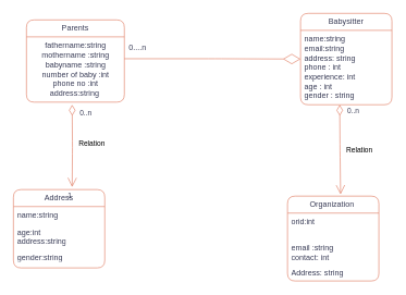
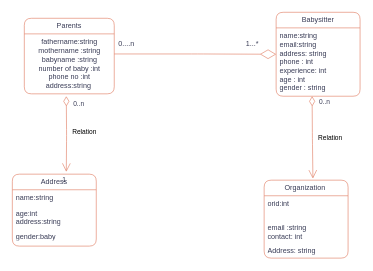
+ <mxCell id="20" value="1...*" style="text;html=1;align=center;verticalAlign=middle;resizable=0;points=[];autosize=1;strokeColor=none;fillColor=none;labelBackgroundColor=none;fontColor=#393C56;rounded=1;" parent="1" vertex="1"><mxGeometry x="400" y="58" width="40" height="30" as="geometry" /></mxCell>
- <mxCell id="13" value="gender:string" style="text;strokeColor=none;fillColor=none;align=left;verticalAlign=top;spacingLeft=4;spacingRight=4;overflow=hidden;rotatable=0;points=[[0,0.5],[1,0.5]];portConstraint=eastwest;whiteSpace=wrap;html=1;labelBackgroundColor=none;fontColor=#393C56;rounded=1;" parent="10" vertex="1"><mxGeometry y="90" width="140" height="30" as="geometry" /></mxCell>
+ <mxCell id="13" value="gender:baby" style="text;strokeColor=none;fillColor=none;align=left;verticalAlign=top;spacingLeft=4;spacingRight=4;overflow=hidden;rotatable=0;points=[[0,0.5],[1,0.5]];portConstraint=eastwest;whiteSpace=wrap;html=1;labelBackgroundColor=none;fontColor=#393C56;rounded=1;" parent="10" vertex="1"><mxGeometry y="90" width="140" height="30" as="geometry" /></mxCell>
